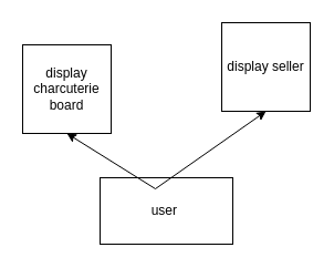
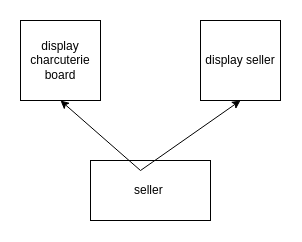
- <mxCell id="2" value="display charcuterie board" style="whiteSpace=wrap;html=1;aspect=fixed;" vertex="1" parent="1"><mxGeometry x="20" y="40" width="80" height="80" as="geometry" /></mxCell>
+ <mxCell id="2" value="display charcuterie board" style="whiteSpace=wrap;html=1;aspect=fixed;" vertex="1" parent="1"><mxGeometry x="20" y="20" width="80" height="80" as="geometry" /></mxCell>
- <mxCell id="4" value="user&amp;nbsp;" style="rounded=0;whiteSpace=wrap;html=1;" vertex="1" parent="1"><mxGeometry x="90" y="160" width="120" height="60" as="geometry" /></mxCell>
+ <mxCell id="4" value="seller&amp;nbsp;" style="rounded=0;whiteSpace=wrap;html=1;" vertex="1" parent="1"><mxGeometry x="90" y="160" width="120" height="60" as="geometry" /></mxCell>
